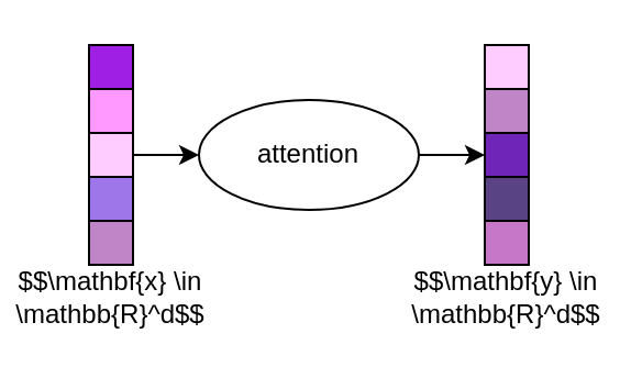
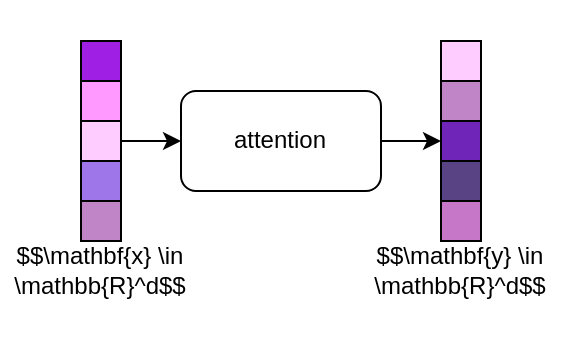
- <mxCell id="3" value="attention" style="ellipse;whiteSpace=wrap;html=1;" vertex="1" parent="1"><mxGeometry x="90" y="45" width="100" height="50" as="geometry" /></mxCell>
+ <mxCell id="3" value="attention" style="rounded=1;whiteSpace=wrap;html=1;" vertex="1" parent="1"><mxGeometry x="90" y="45" width="100" height="50" as="geometry" /></mxCell>
